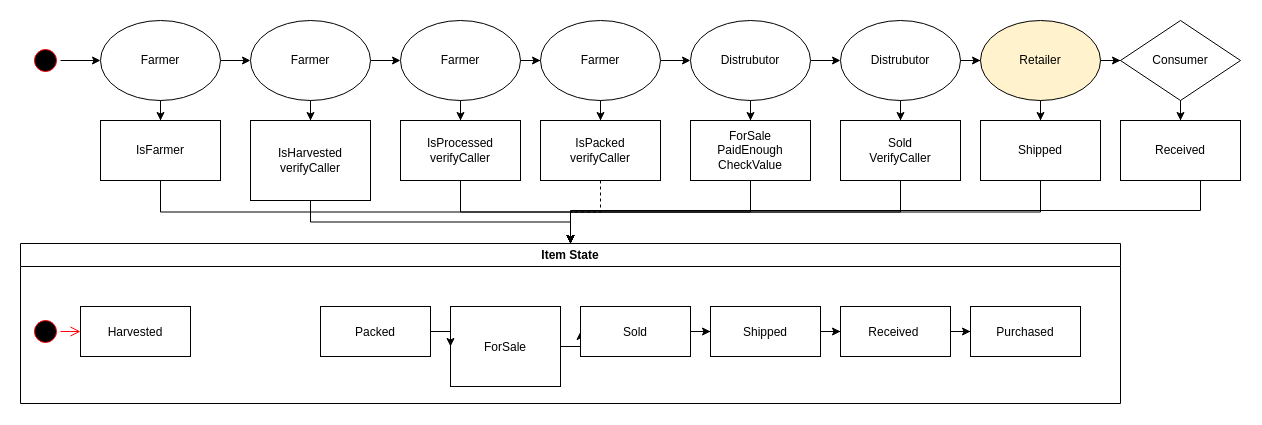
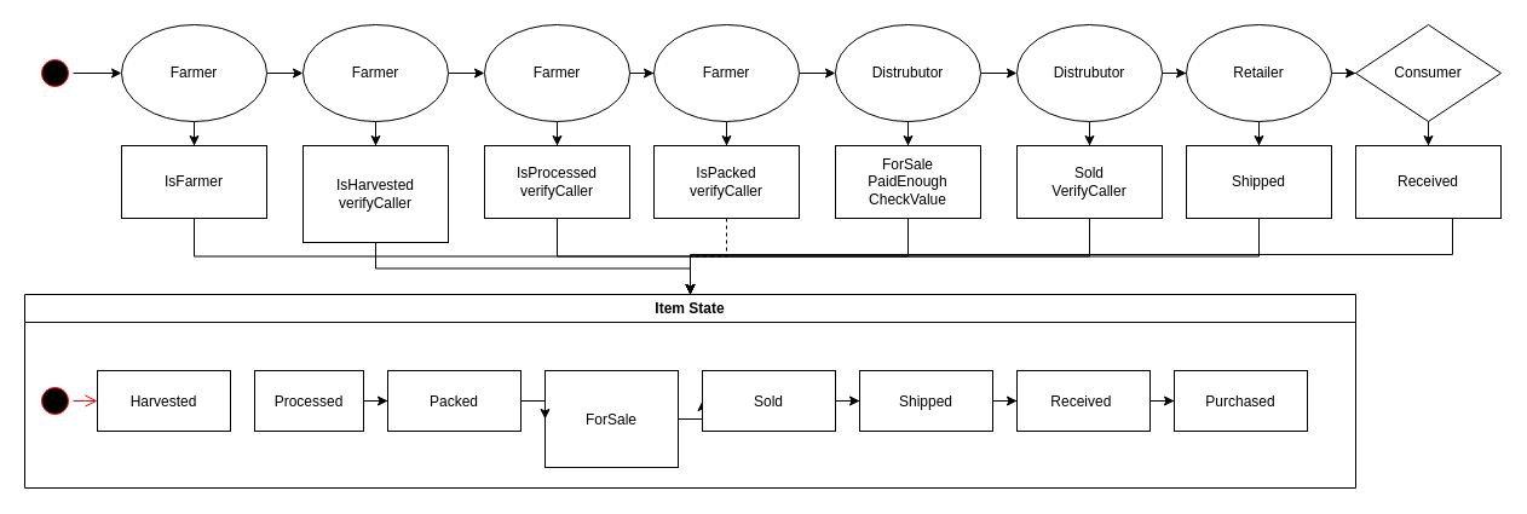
- <mxCell id="52" value="Retailer" style="ellipse;whiteSpace=wrap;html=1;fillColor=#fff2cc;" vertex="1" parent="1"><mxGeometry x="980" y="20" width="120" height="80" as="geometry" /></mxCell>
+ <mxCell id="52" value="Retailer" style="ellipse;whiteSpace=wrap;html=1;" vertex="1" parent="1"><mxGeometry x="980" y="20" width="120" height="80" as="geometry" /></mxCell>
+ <mxCell id="5" value="Processed" style="" parent="2" vertex="1"><mxGeometry x="190" y="63" width="90" height="50" as="geometry" /></mxCell>
+ <mxCell id="4" style="edgeStyle=orthogonalEdgeStyle;rounded=0;orthogonalLoop=1;jettySize=auto;html=1;" edge="1" parent="2" source="5" target="18"><mxGeometry relative="1" as="geometry" /></mxCell>
